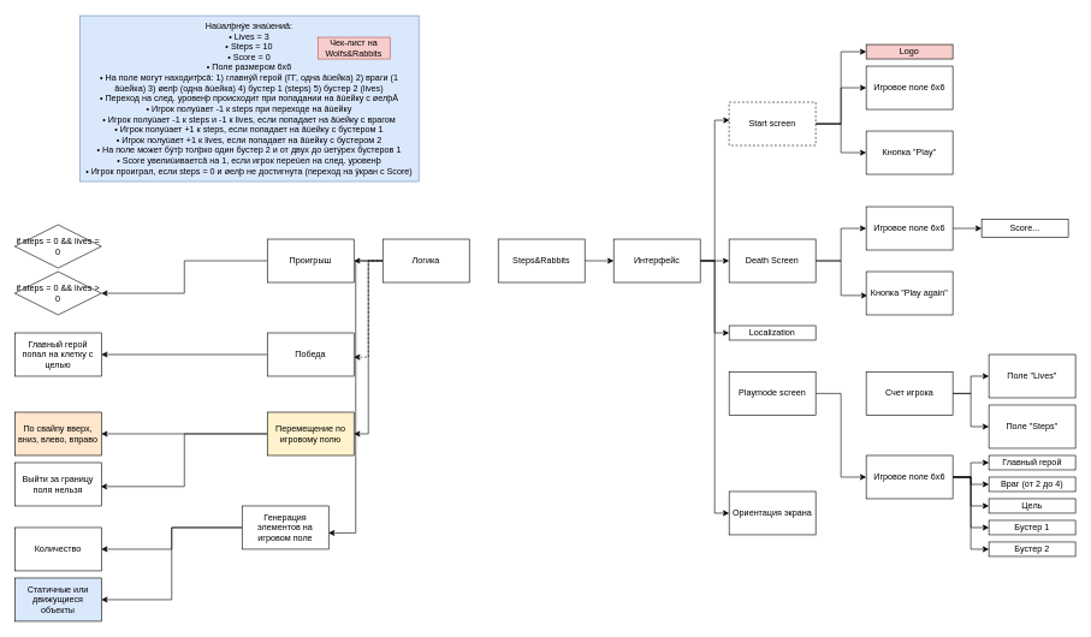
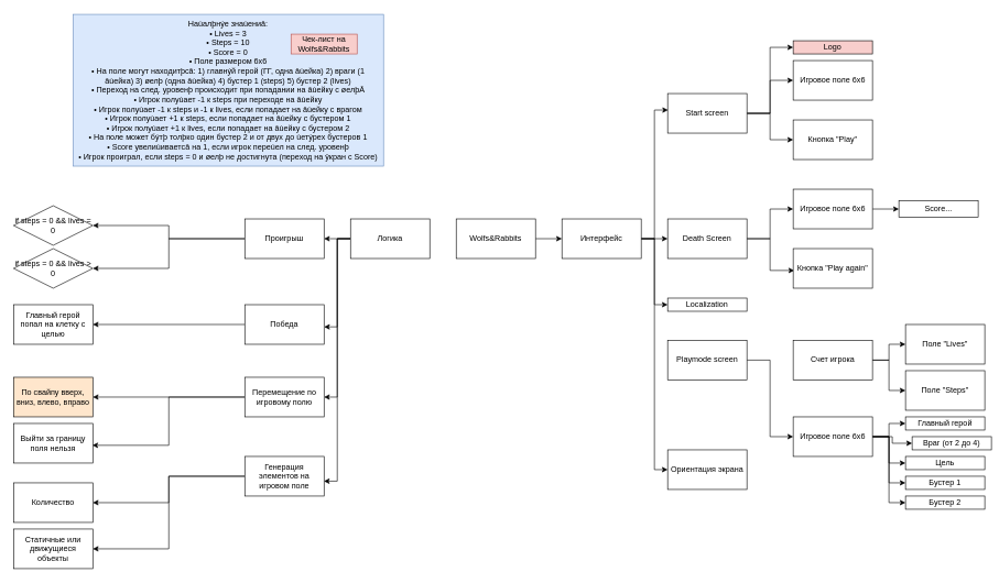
- <mxCell id="19" value="Start screen" style="rounded=0;whiteSpace=wrap;html=1;dashed=1;" vertex="1" parent="1"><mxGeometry x="1010" y="140" width="120" height="60" as="geometry" /></mxCell>
+ <mxCell id="19" value="Start screen" style="rounded=0;whiteSpace=wrap;html=1;" vertex="1" parent="1"><mxGeometry x="1010" y="140" width="120" height="60" as="geometry" /></mxCell>
+ <mxCell id="48" value="" style="edgeStyle=orthogonalEdgeStyle;rounded=0;orthogonalLoop=1;jettySize=auto;html=1;exitX=0;exitY=0.5;exitDx=0;exitDy=0;" edge="1" parent="1" source="50" target="51"><mxGeometry relative="1" as="geometry" /></mxCell>
- <mxCell id="5" value="Steps&amp;amp;Rabbits" style="rounded=0;whiteSpace=wrap;html=1;" vertex="1" parent="1"><mxGeometry x="690" y="330" width="120" height="60" as="geometry" /></mxCell>
+ <mxCell id="5" value="Wolfs&amp;amp;Rabbits" style="rounded=0;whiteSpace=wrap;html=1;" vertex="1" parent="1"><mxGeometry x="690" y="330" width="120" height="60" as="geometry" /></mxCell>
- <mxCell id="7" style="edgeStyle=orthogonalEdgeStyle;rounded=0;orthogonalLoop=1;jettySize=auto;html=1;exitX=0;exitY=0.5;exitDx=0;exitDy=0;entryX=1.001;entryY=0.56;entryDx=0;entryDy=0;entryPerimeter=0;dashed=1;" edge="1" parent="1" source="10" target="54"><mxGeometry relative="1" as="geometry"><mxPoint x="490.12" y="443.6" as="targetPoint" /></mxGeometry></mxCell>
+ <mxCell id="7" style="edgeStyle=orthogonalEdgeStyle;rounded=0;orthogonalLoop=1;jettySize=auto;html=1;exitX=0;exitY=0.5;exitDx=0;exitDy=0;entryX=1.001;entryY=0.56;entryDx=0;entryDy=0;entryPerimeter=0;" edge="1" parent="1" source="10" target="54"><mxGeometry relative="1" as="geometry"><mxPoint x="490.12" y="443.6" as="targetPoint" /></mxGeometry></mxCell>
- <mxCell id="58" value="Перемещение по игровому полю" style="rounded=0;whiteSpace=wrap;html=1;fillColor=#fff2cc;" vertex="1" parent="1"><mxGeometry x="370" y="570" width="120" height="60" as="geometry" /></mxCell>
+ <mxCell id="58" value="Перемещение по игровому полю" style="rounded=0;whiteSpace=wrap;html=1;" vertex="1" parent="1"><mxGeometry x="370" y="570" width="120" height="60" as="geometry" /></mxCell>
- <mxCell id="41" value="Враг (от 2 до 4)" style="rounded=0;whiteSpace=wrap;html=1;" vertex="1" parent="1"><mxGeometry x="1370" y="660" width="120" height="20" as="geometry" /></mxCell>
+ <mxCell id="41" value="Враг (от 2 до 4)" style="rounded=0;whiteSpace=wrap;html=1;" vertex="1" parent="1"><mxGeometry x="1380" y="660" width="120" height="20" as="geometry" /></mxCell>
- <mxCell id="63" value="Генерация элементов на игровом поле" style="rounded=0;whiteSpace=wrap;html=1;" vertex="1" parent="1"><mxGeometry x="335" y="700" width="120" height="60" as="geometry" /></mxCell>
+ <mxCell id="63" value="Генерация элементов на игровом поле" style="rounded=0;whiteSpace=wrap;html=1;" vertex="1" parent="1"><mxGeometry x="370" y="690" width="120" height="60" as="geometry" /></mxCell>
- <mxCell id="67" value="Статичные или движущиеся объекты" style="rounded=0;whiteSpace=wrap;html=1;fillColor=#dae8fc;" vertex="1" parent="1"><mxGeometry x="20" y="800" width="120" height="60" as="geometry" /></mxCell>
+ <mxCell id="67" value="Статичные или движущиеся объекты" style="rounded=0;whiteSpace=wrap;html=1;" vertex="1" parent="1"><mxGeometry x="20" y="800" width="120" height="60" as="geometry" /></mxCell>
